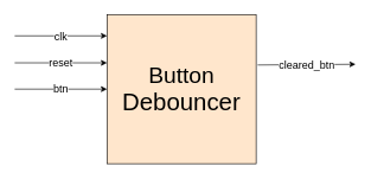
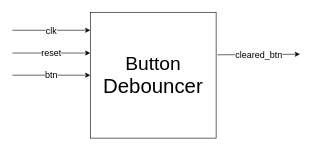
- <mxCell id="2" value="&lt;font style=&quot;font-size: 32px&quot;&gt;Button&lt;br&gt;&lt;/font&gt;&lt;font style=&quot;font-size: 34px&quot;&gt;Debouncer&lt;/font&gt;" style="whiteSpace=wrap;html=1;aspect=fixed;fillColor=#ffe6cc;" vertex="1" parent="1"><mxGeometry x="150" y="20" width="210" height="210" as="geometry" /></mxCell>
+ <mxCell id="2" value="&lt;font style=&quot;font-size: 32px&quot;&gt;Button&lt;br&gt;&lt;/font&gt;&lt;font style=&quot;font-size: 34px&quot;&gt;Debouncer&lt;/font&gt;" style="whiteSpace=wrap;html=1;aspect=fixed;" vertex="1" parent="1"><mxGeometry x="150" y="20" width="210" height="210" as="geometry" /></mxCell>
